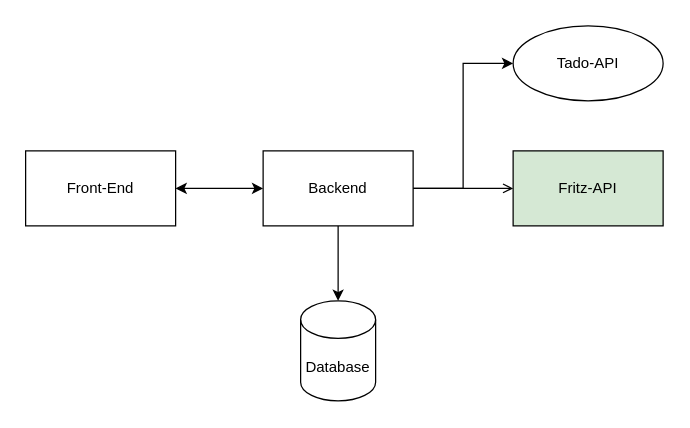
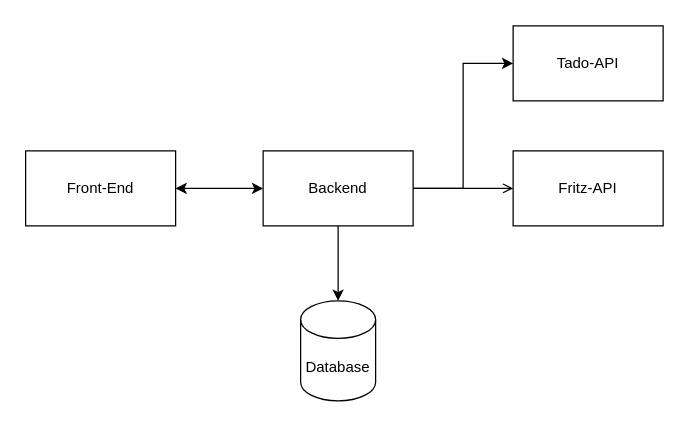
- <mxCell id="8" value="Tado-API" style="ellipse;whiteSpace=wrap;html=1;" vertex="1" parent="1"><mxGeometry x="410" y="20" width="120" height="60" as="geometry" /></mxCell>
+ <mxCell id="8" value="Tado-API" style="rounded=0;whiteSpace=wrap;html=1;" vertex="1" parent="1"><mxGeometry x="410" y="20" width="120" height="60" as="geometry" /></mxCell>
- <mxCell id="10" value="Fritz-API" style="rounded=0;whiteSpace=wrap;html=1;fillColor=#d5e8d4;" vertex="1" parent="1"><mxGeometry x="410" y="120" width="120" height="60" as="geometry" /></mxCell>
+ <mxCell id="10" value="Fritz-API" style="rounded=0;whiteSpace=wrap;html=1;" vertex="1" parent="1"><mxGeometry x="410" y="120" width="120" height="60" as="geometry" /></mxCell>
